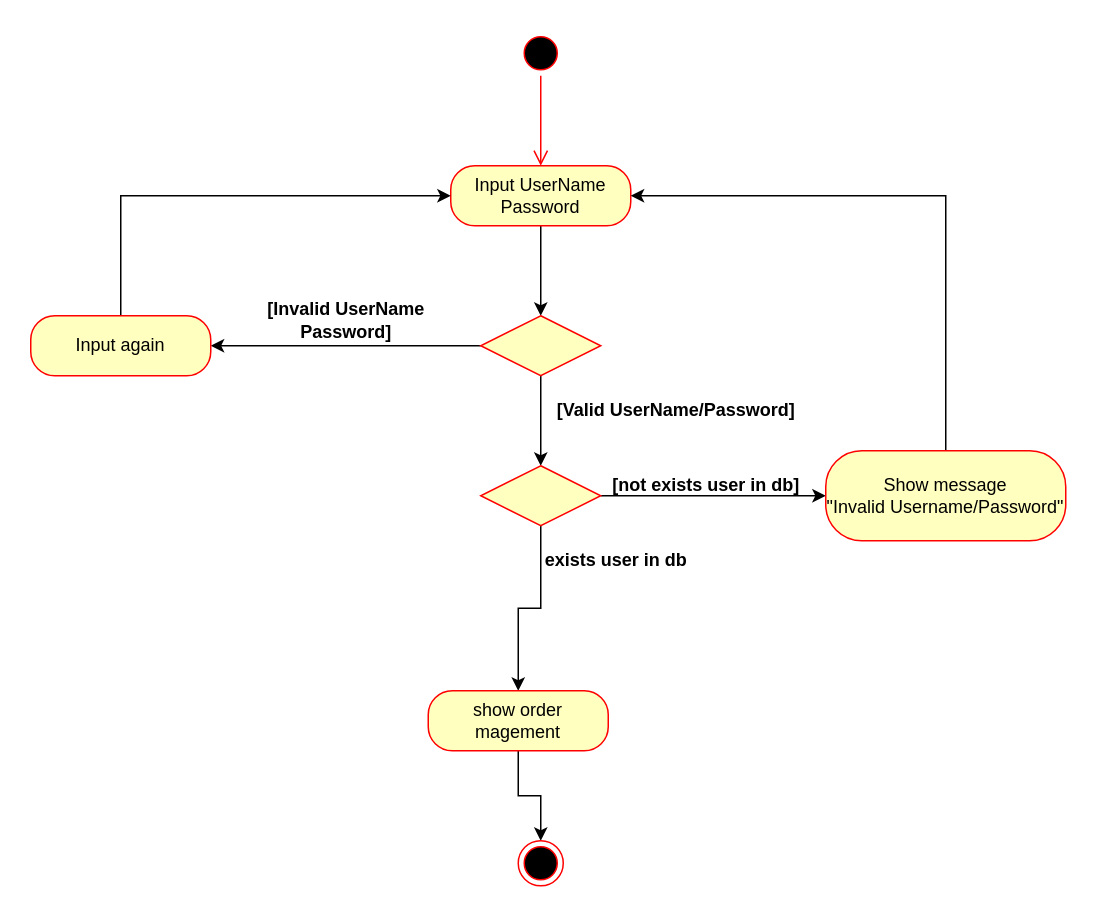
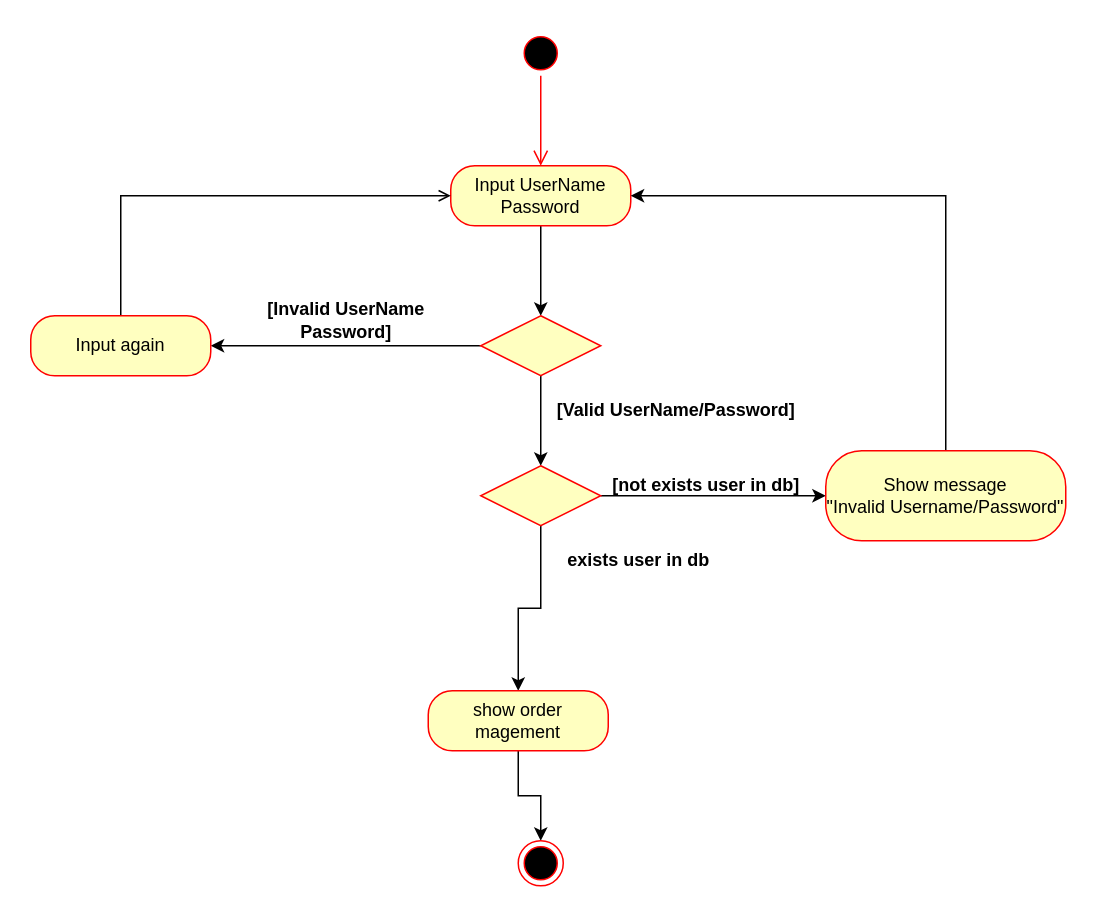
- <mxCell id="9" style="edgeStyle=orthogonalEdgeStyle;rounded=0;orthogonalLoop=1;jettySize=auto;html=1;exitX=0.5;exitY=0;exitDx=0;exitDy=0;entryX=0;entryY=0.5;entryDx=0;entryDy=0;" parent="1" source="10" target="5" edge="1"><mxGeometry relative="1" as="geometry" /></mxCell>
+ <mxCell id="9" style="edgeStyle=orthogonalEdgeStyle;rounded=0;orthogonalLoop=1;jettySize=auto;html=1;exitX=0.5;exitY=0;exitDx=0;exitDy=0;entryX=0;entryY=0.5;entryDx=0;entryDy=0;endArrow=open;" parent="1" source="10" target="5" edge="1"><mxGeometry relative="1" as="geometry" /></mxCell>
- <mxCell id="21" value="exists&amp;nbsp;user in db" style="text;align=center;fontStyle=1;verticalAlign=middle;spacingLeft=3;spacingRight=3;strokeColor=none;rotatable=0;points=[[0,0.5],[1,0.5]];portConstraint=eastwest;html=1;" parent="1" vertex="1"><mxGeometry x="370" y="360" width="80" height="26" as="geometry" /></mxCell>
+ <mxCell id="21" value="exists&amp;nbsp;user in db" style="text;align=center;fontStyle=1;verticalAlign=middle;spacingLeft=3;spacingRight=3;strokeColor=none;rotatable=0;points=[[0,0.5],[1,0.5]];portConstraint=eastwest;html=1;" parent="1" vertex="1"><mxGeometry x="385" y="360" width="80" height="26" as="geometry" /></mxCell>
